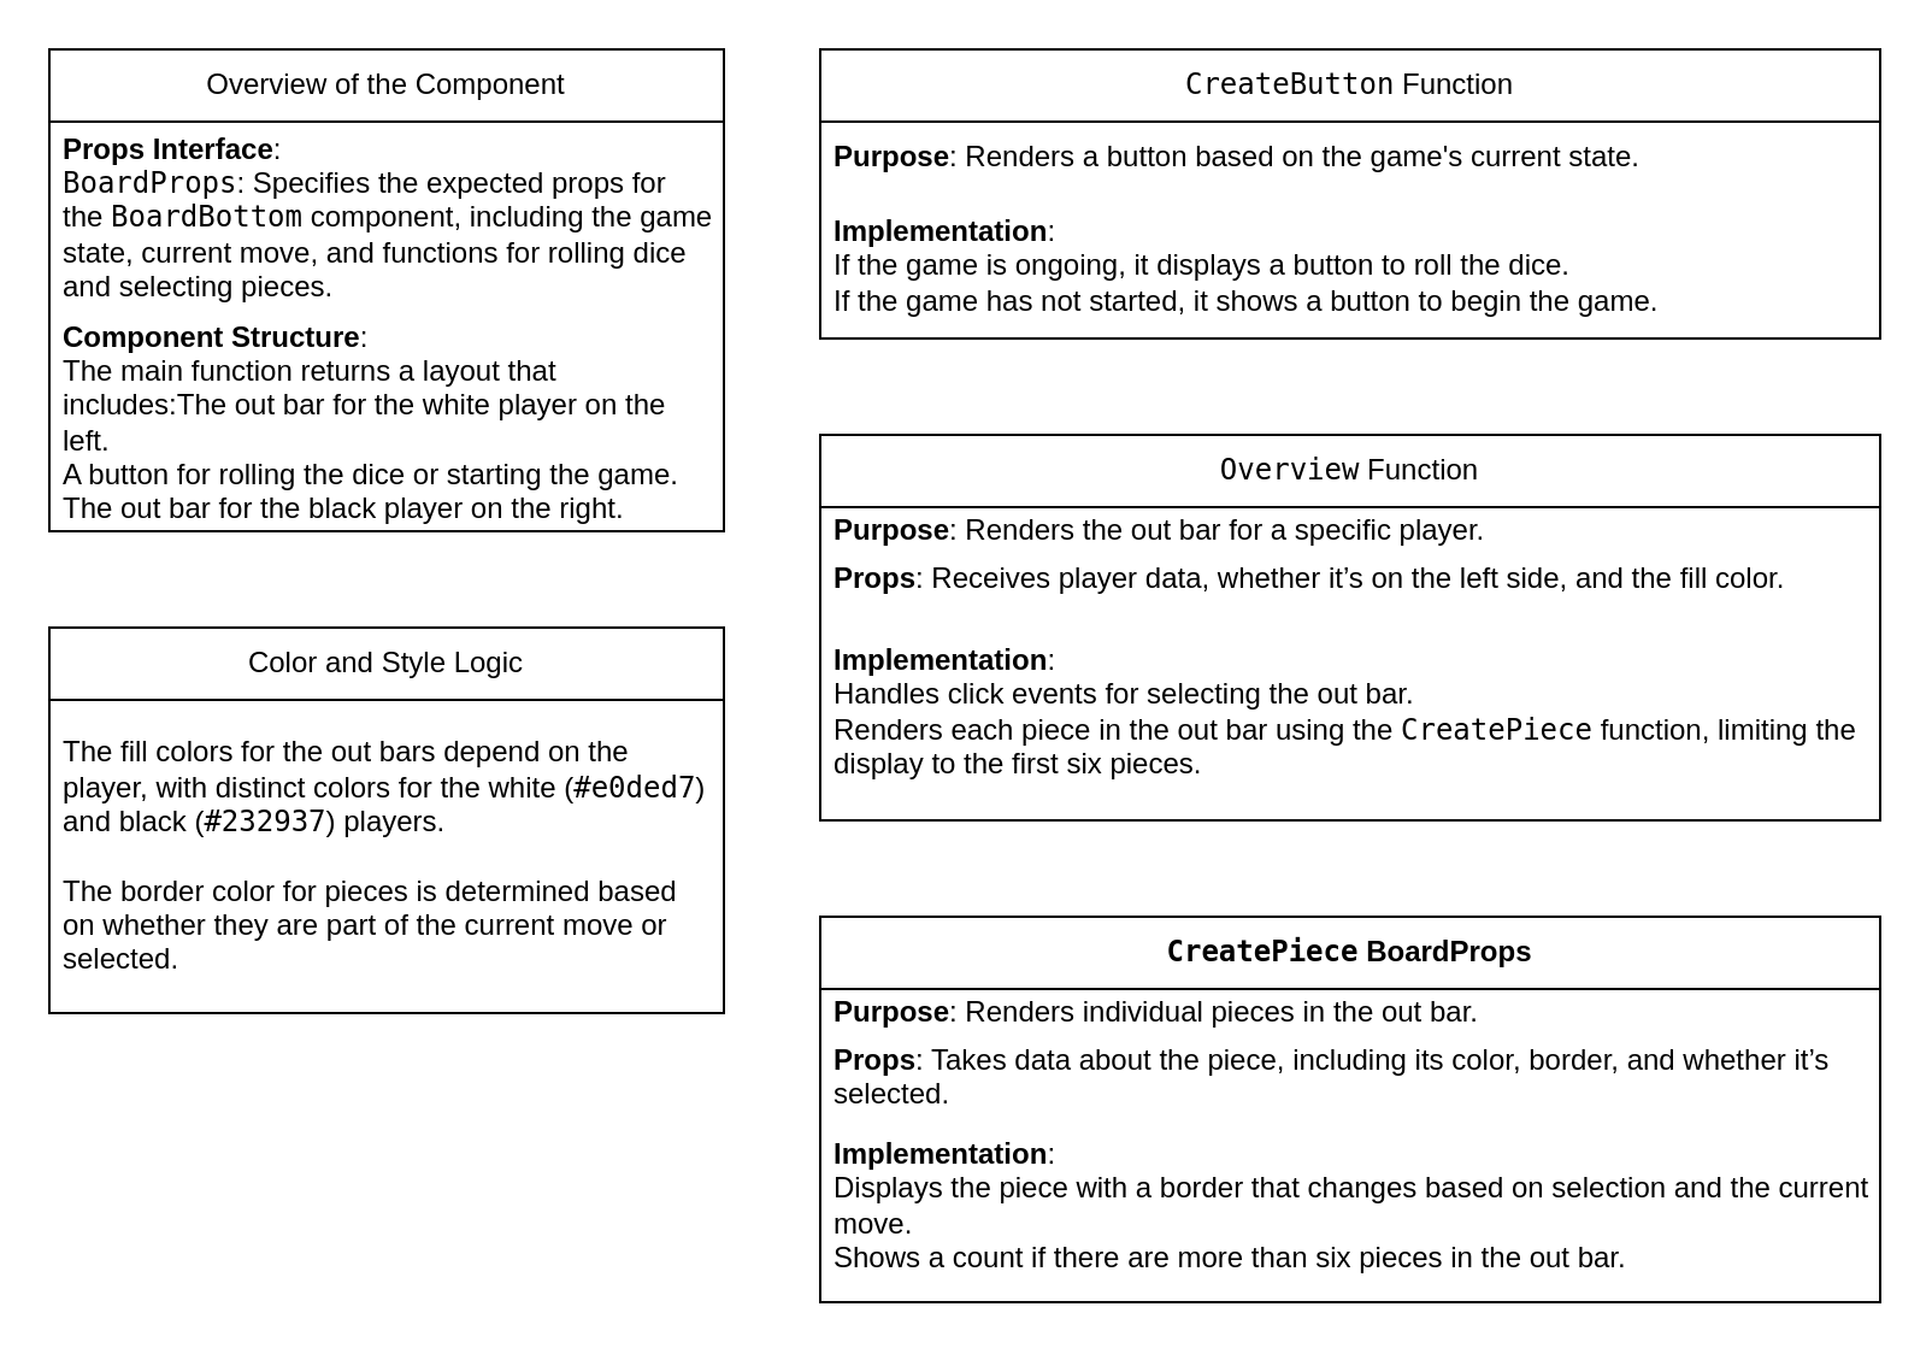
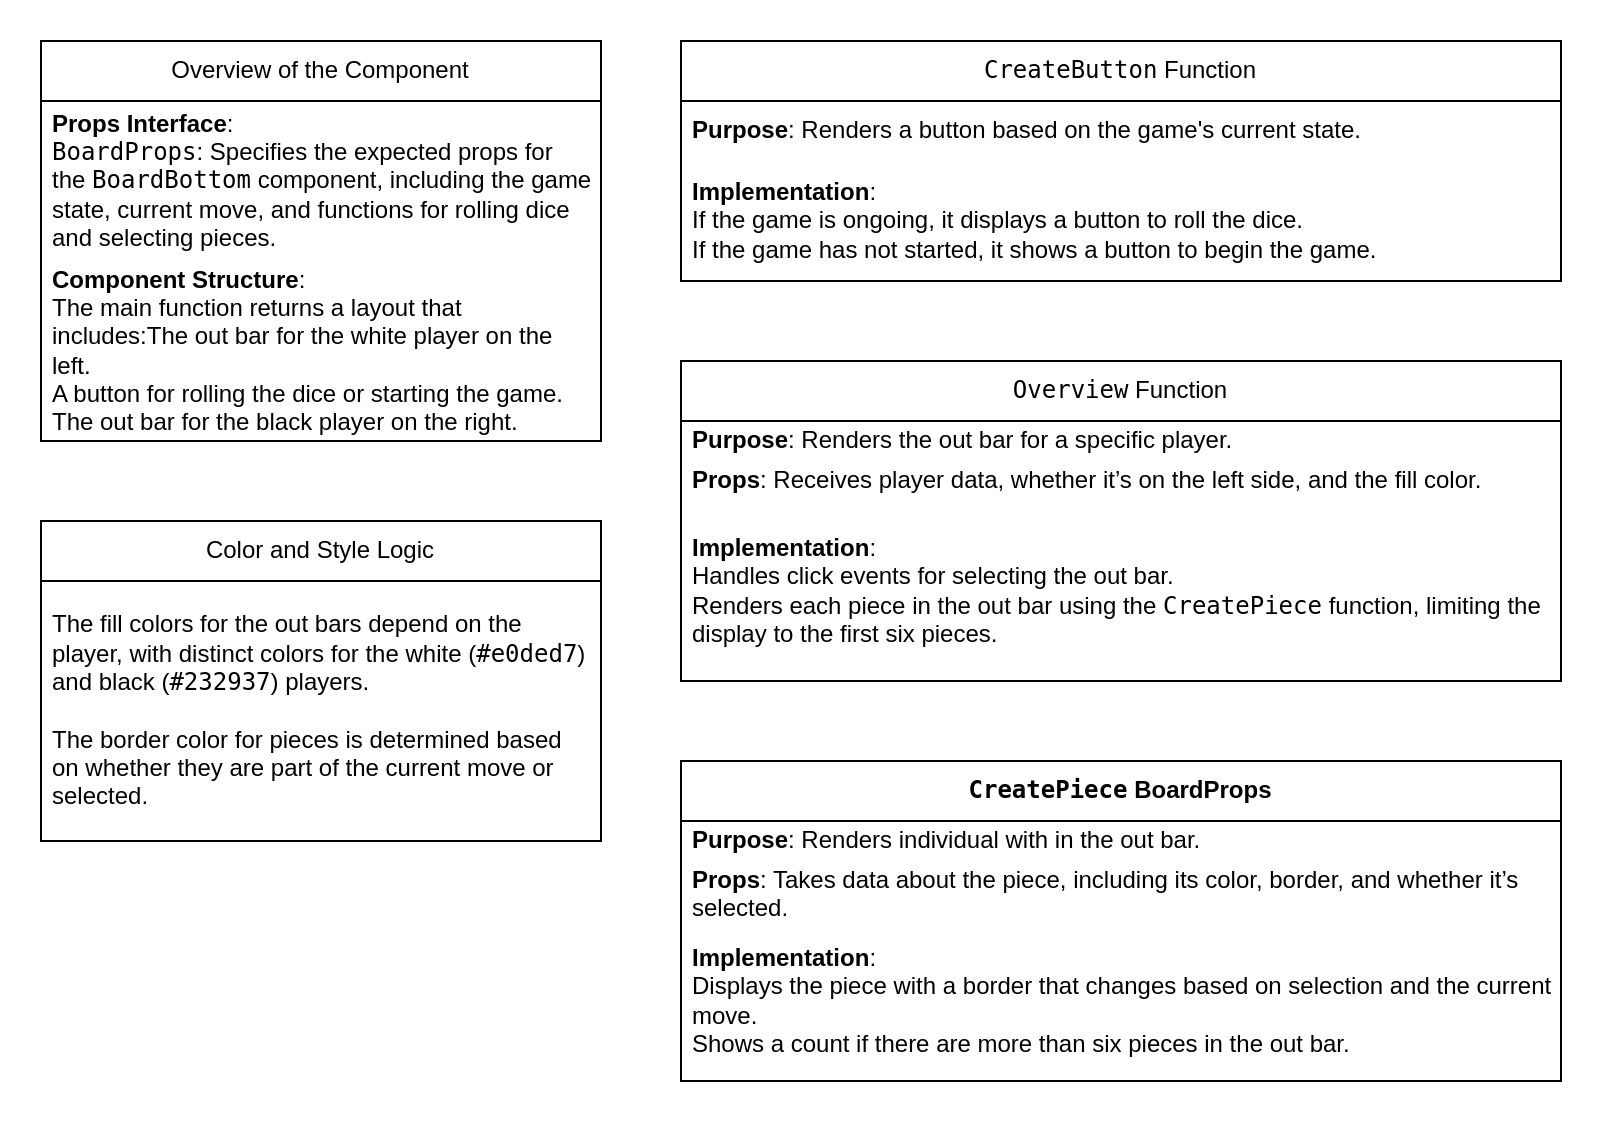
- <mxCell id="13" value="&lt;strong&gt;Purpose&lt;/strong&gt;: Renders individual pieces in the out bar." style="text;strokeColor=none;fillColor=none;align=left;verticalAlign=middle;spacingLeft=4;spacingRight=4;overflow=hidden;points=[[0,0.5],[1,0.5]];portConstraint=eastwest;rotatable=0;whiteSpace=wrap;html=1;" vertex="1" parent="12"><mxGeometry y="30" width="440" height="20" as="geometry" /></mxCell>
+ <mxCell id="13" value="&lt;strong&gt;Purpose&lt;/strong&gt;: Renders individual with in the out bar." style="text;strokeColor=none;fillColor=none;align=left;verticalAlign=middle;spacingLeft=4;spacingRight=4;overflow=hidden;points=[[0,0.5],[1,0.5]];portConstraint=eastwest;rotatable=0;whiteSpace=wrap;html=1;" vertex="1" parent="12"><mxGeometry y="30" width="440" height="20" as="geometry" /></mxCell>
